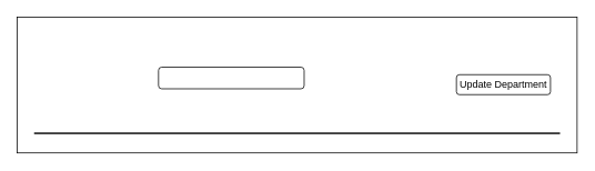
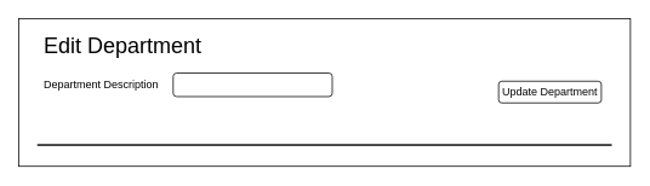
+ <mxCell id="7" value="&lt;font style=&quot;font-size: 24px&quot;&gt;Edit Department&lt;/font&gt;" style="text;html=1;strokeColor=none;fillColor=none;align=left;verticalAlign=middle;whiteSpace=wrap;rounded=0;" parent="1" vertex="1"><mxGeometry x="46" y="41" width="416" height="20" as="geometry" /></mxCell>
+ <mxCell id="4" value="Department Description" style="text;html=1;strokeColor=none;fillColor=none;align=left;verticalAlign=middle;whiteSpace=wrap;rounded=0;" parent="1" vertex="1"><mxGeometry x="46" y="83" width="139" height="20" as="geometry" /></mxCell>
